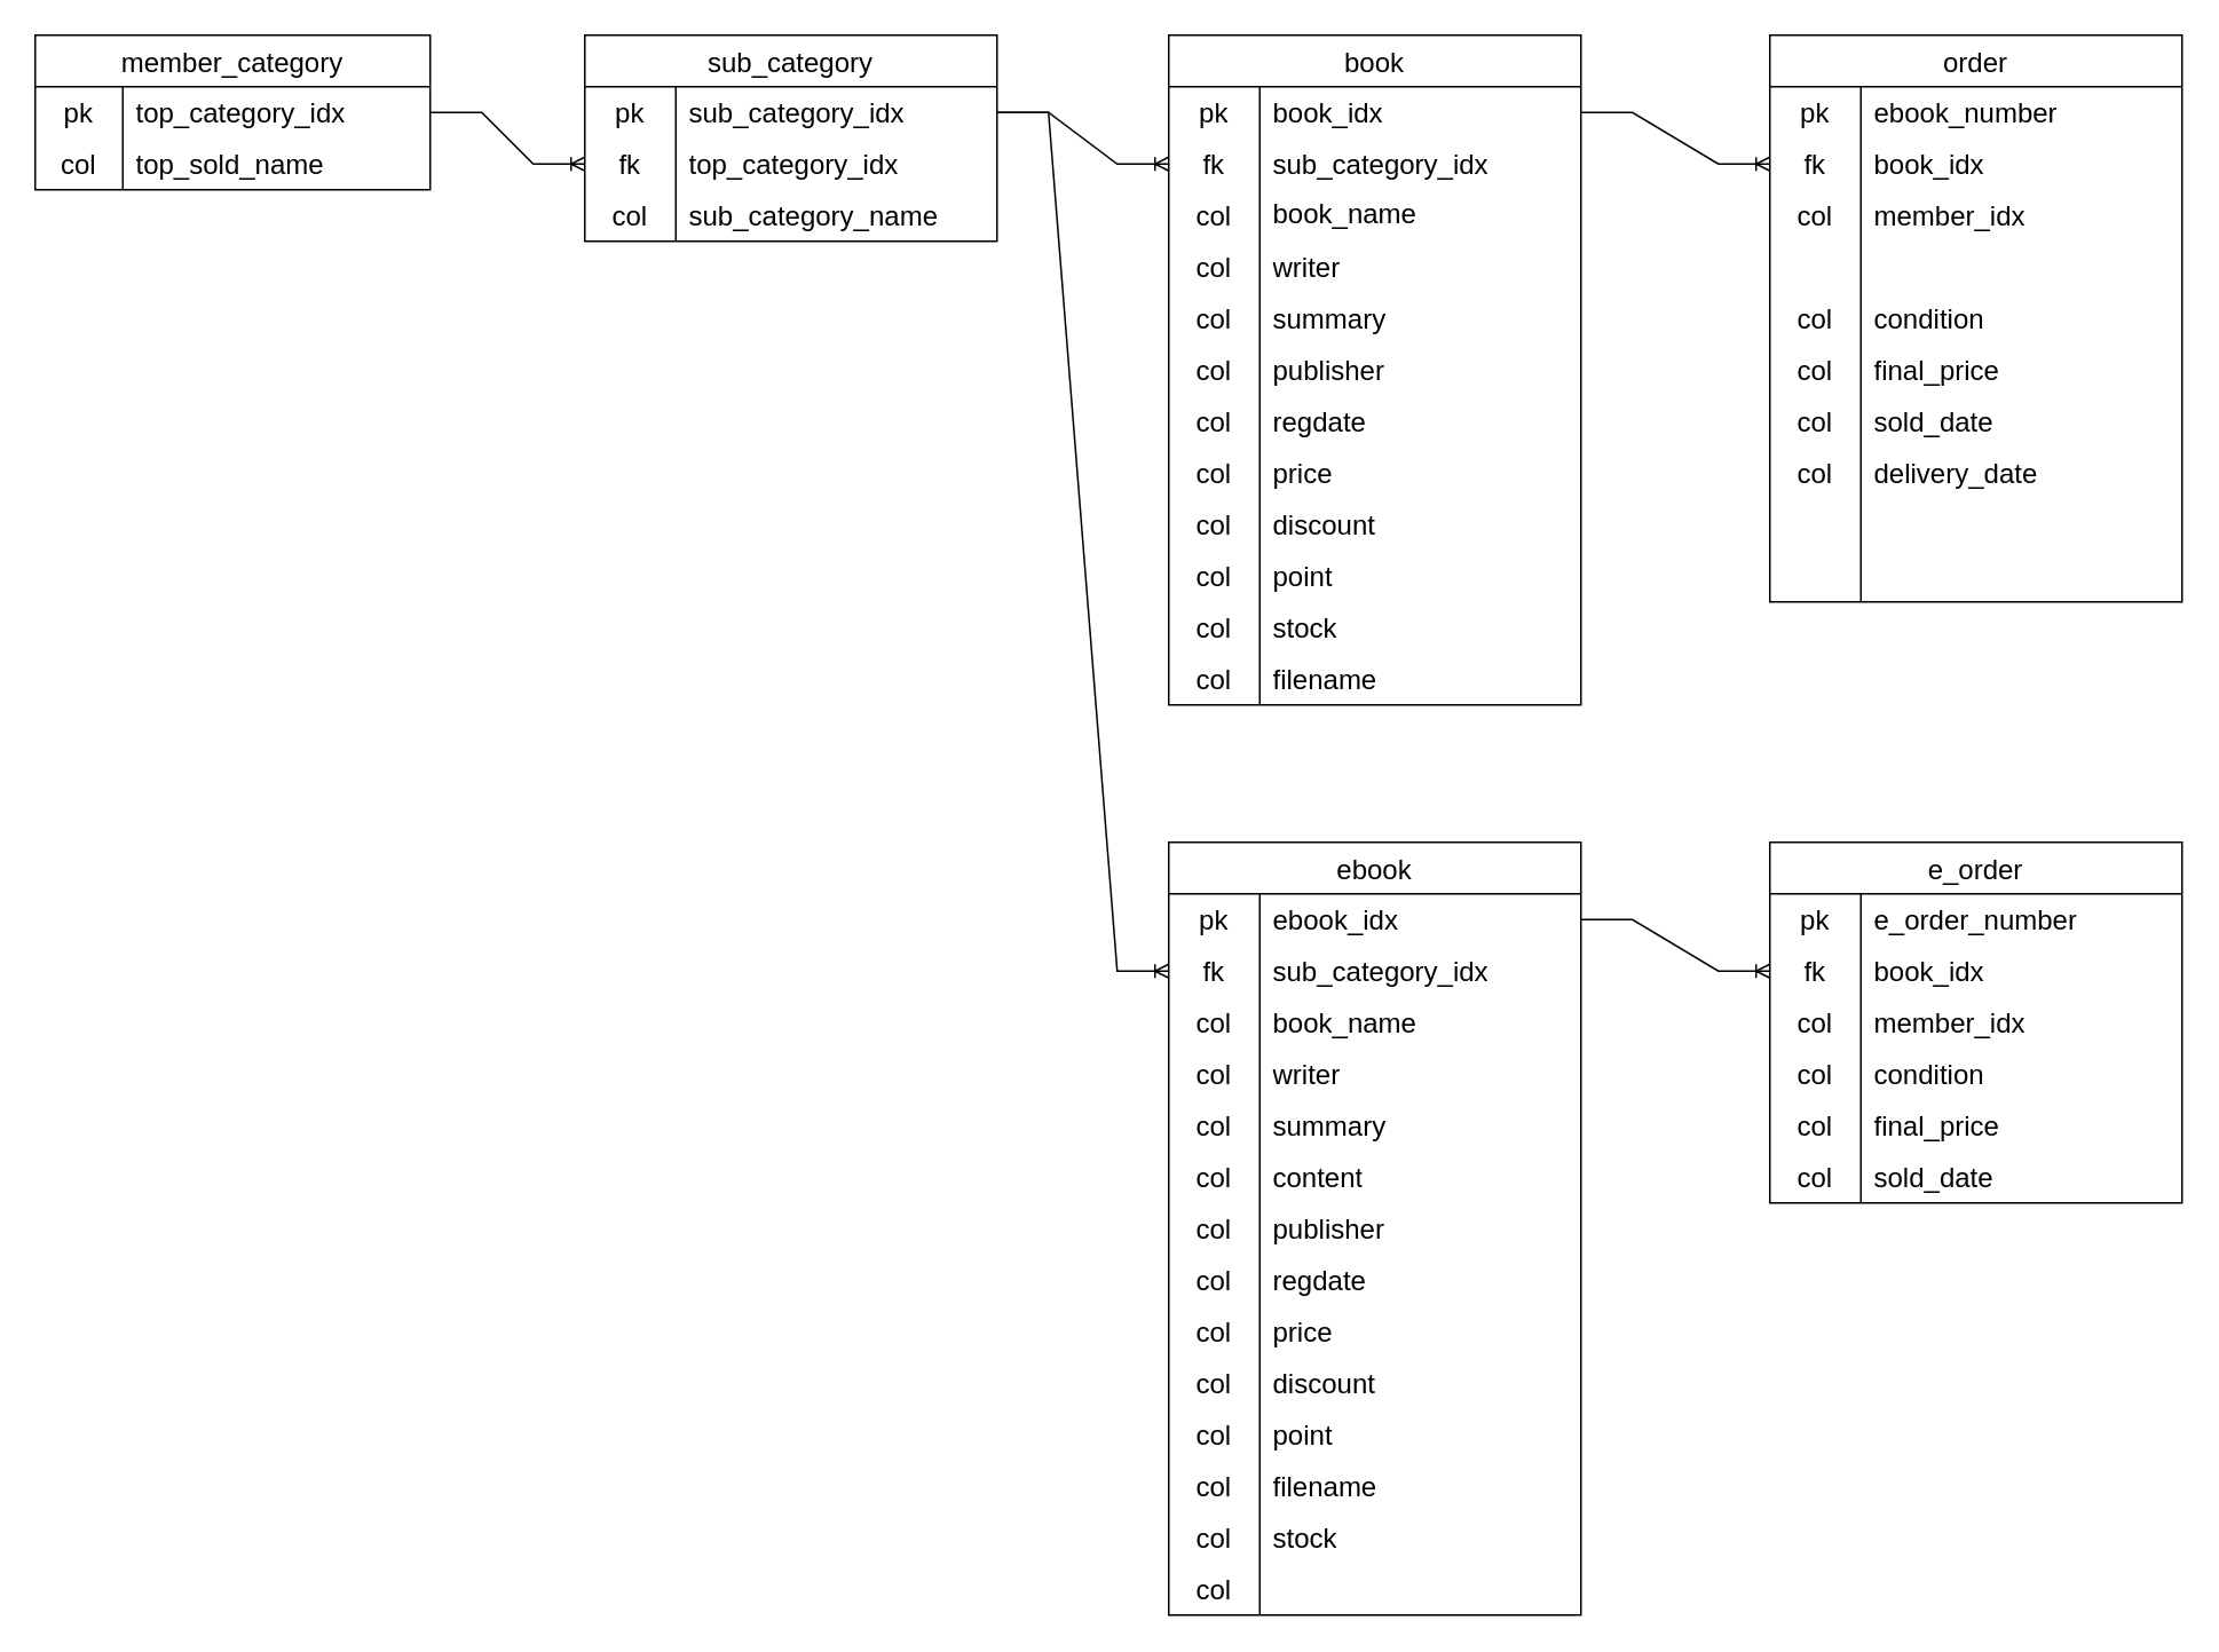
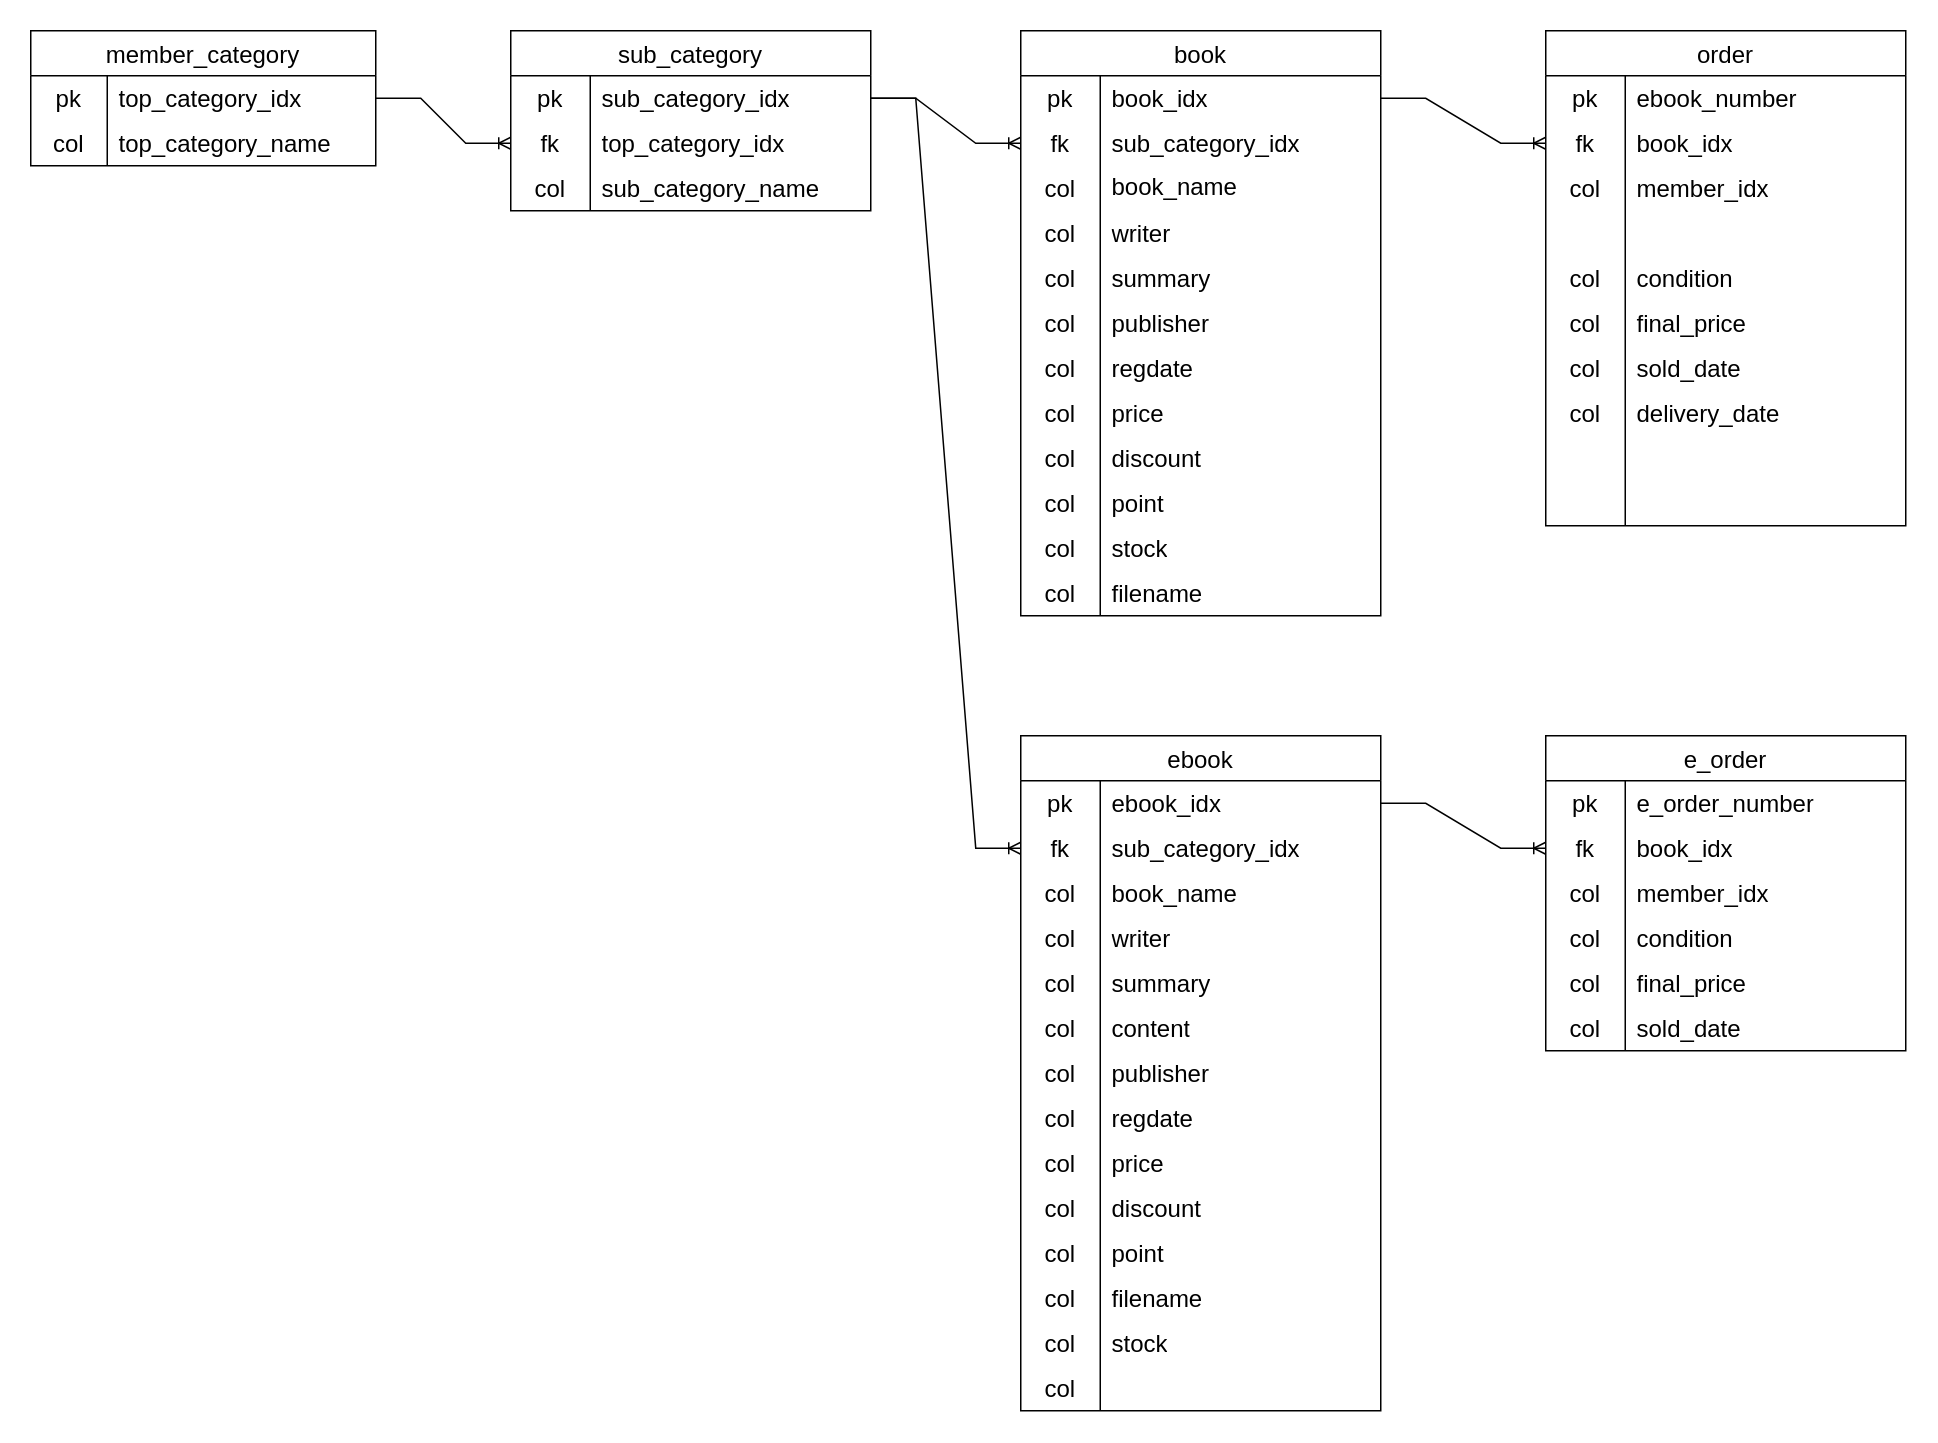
- <mxCell id="8" value="top_sold_name" style="shape=partialRectangle;html=1;whiteSpace=wrap;connectable=0;fillColor=none;top=0;left=0;bottom=0;right=0;align=left;spacingLeft=6;overflow=hidden;strokeColor=inherit;fontSize=16;" parent="6" vertex="1"><mxGeometry x="51" width="179" height="30" as="geometry"><mxRectangle width="179" height="30" as="alternateBounds" /></mxGeometry></mxCell>
+ <mxCell id="8" value="top_category_name" style="shape=partialRectangle;html=1;whiteSpace=wrap;connectable=0;fillColor=none;top=0;left=0;bottom=0;right=0;align=left;spacingLeft=6;overflow=hidden;strokeColor=inherit;fontSize=16;" parent="6" vertex="1"><mxGeometry x="51" width="179" height="30" as="geometry"><mxRectangle width="179" height="30" as="alternateBounds" /></mxGeometry></mxCell>
